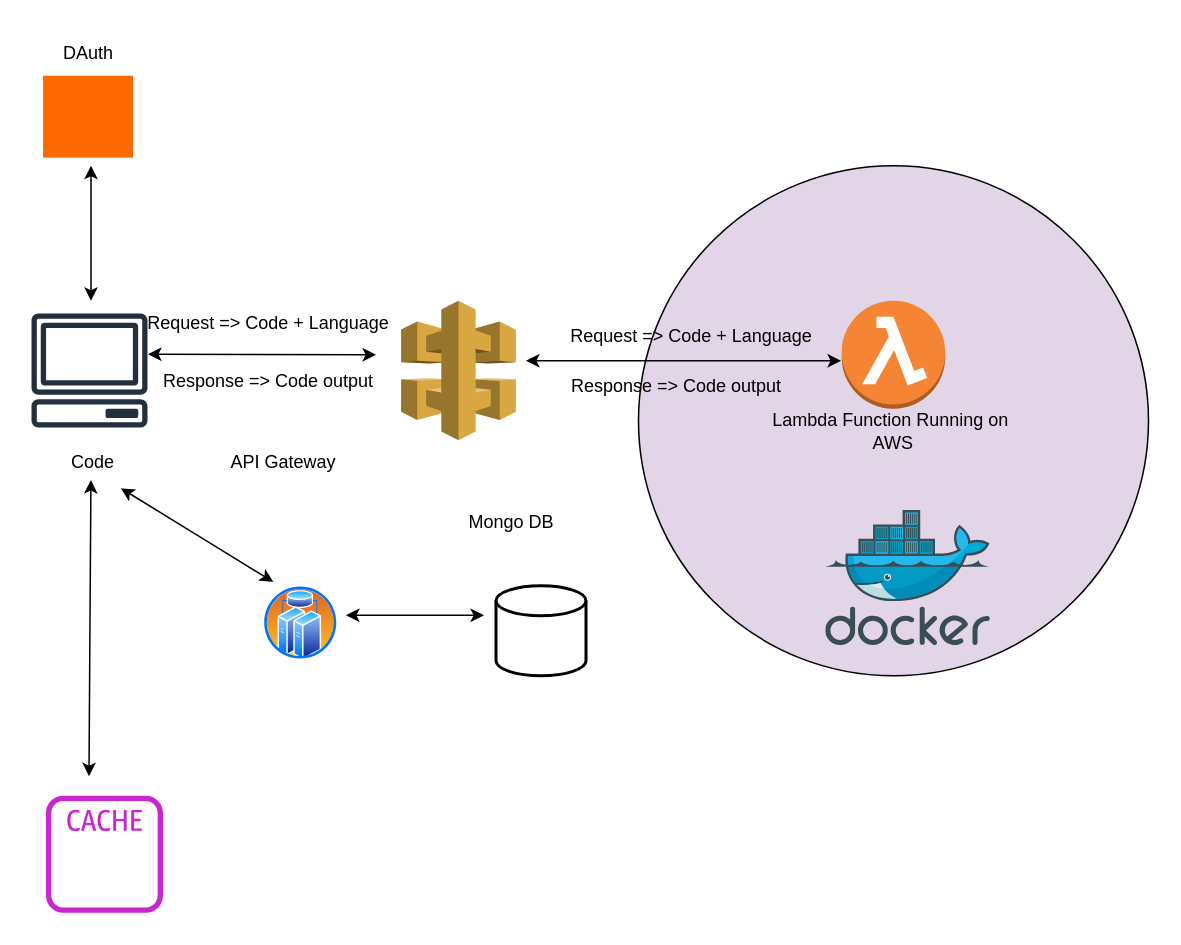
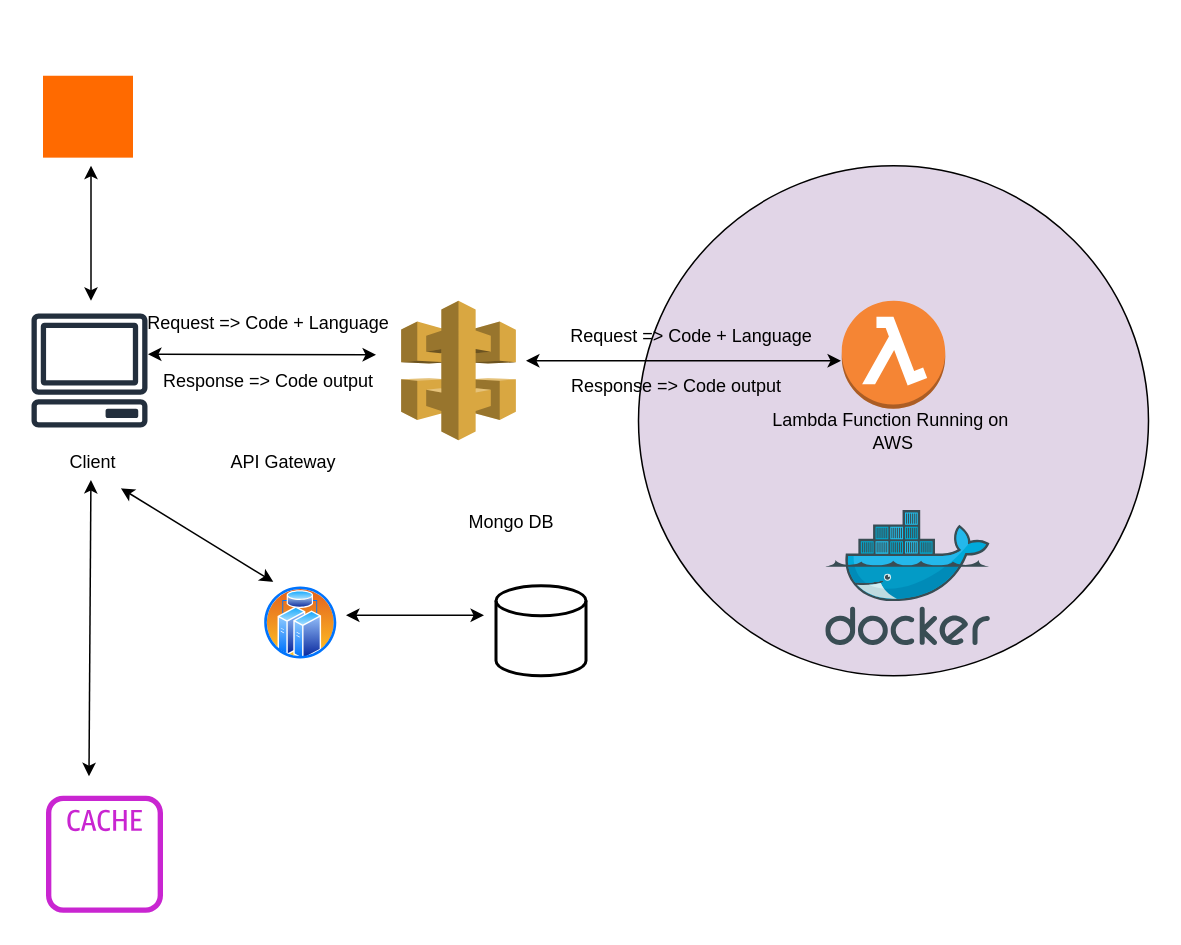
- <mxCell id="22" value="&lt;div&gt;DAuth&lt;/div&gt;" style="text;html=1;align=center;verticalAlign=middle;resizable=0;points=[];autosize=1;strokeColor=none;fillColor=none;" vertex="1" parent="1"><mxGeometry x="28" y="20" width="60" height="30" as="geometry" /></mxCell>
- <mxCell id="9" value="Code" style="text;html=1;align=center;verticalAlign=middle;resizable=0;points=[];autosize=1;strokeColor=none;fillColor=none;" vertex="1" parent="1"><mxGeometry x="36" y="293" width="50" height="30" as="geometry" /></mxCell>
+ <mxCell id="9" value="Client" style="text;html=1;align=center;verticalAlign=middle;resizable=0;points=[];autosize=1;strokeColor=none;fillColor=none;" vertex="1" parent="1"><mxGeometry x="36" y="293" width="50" height="30" as="geometry" /></mxCell>
